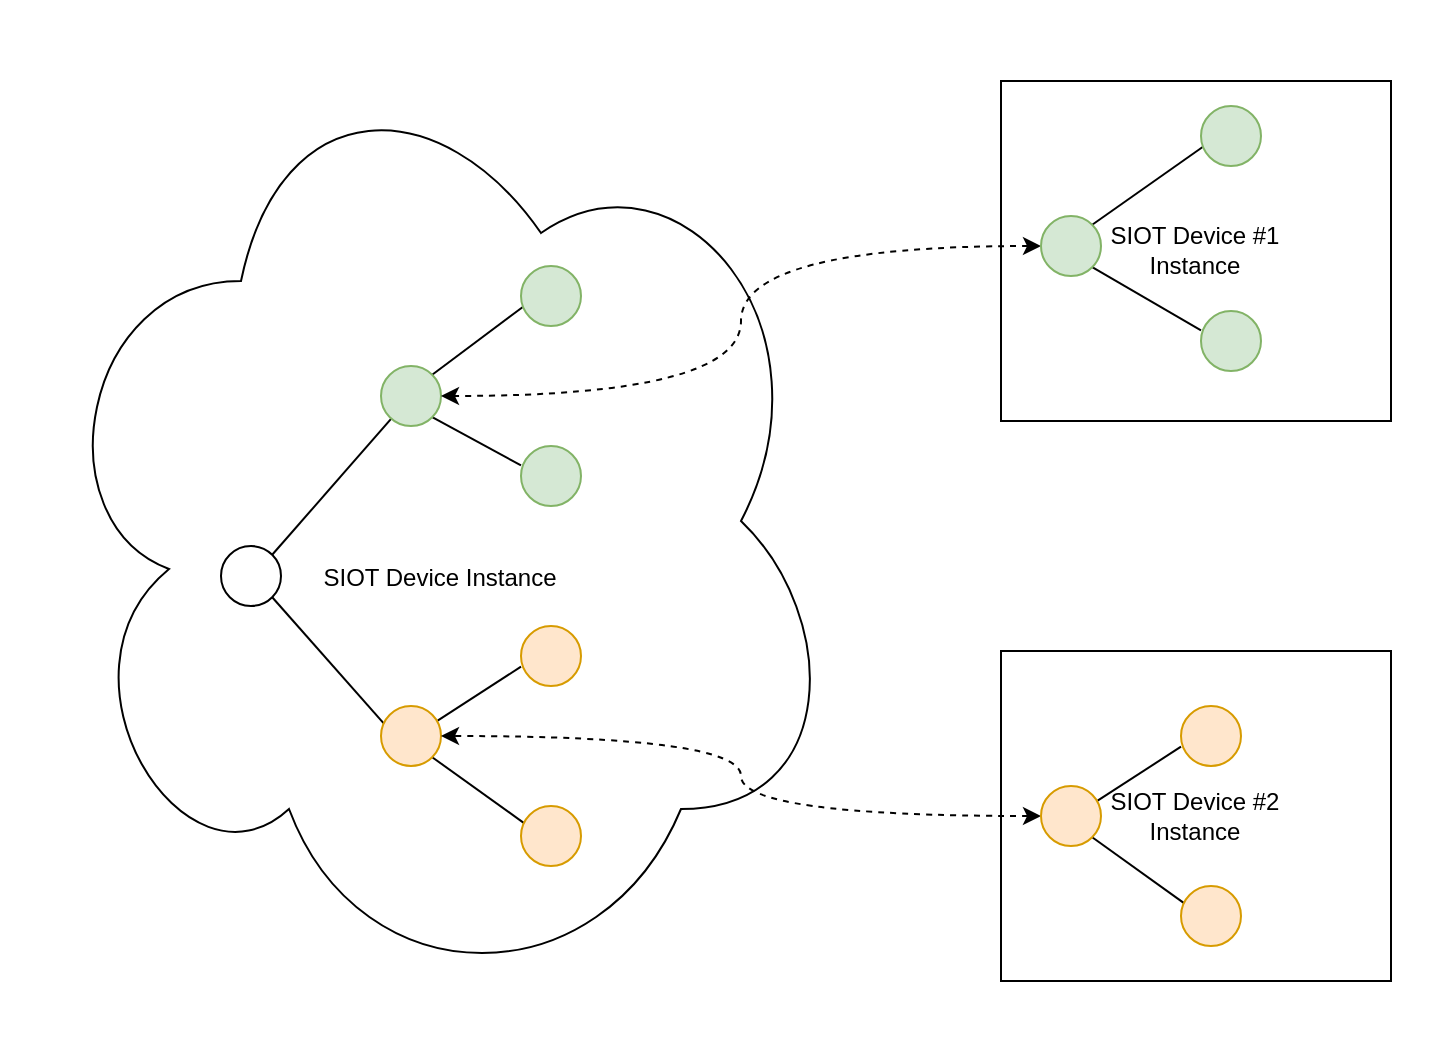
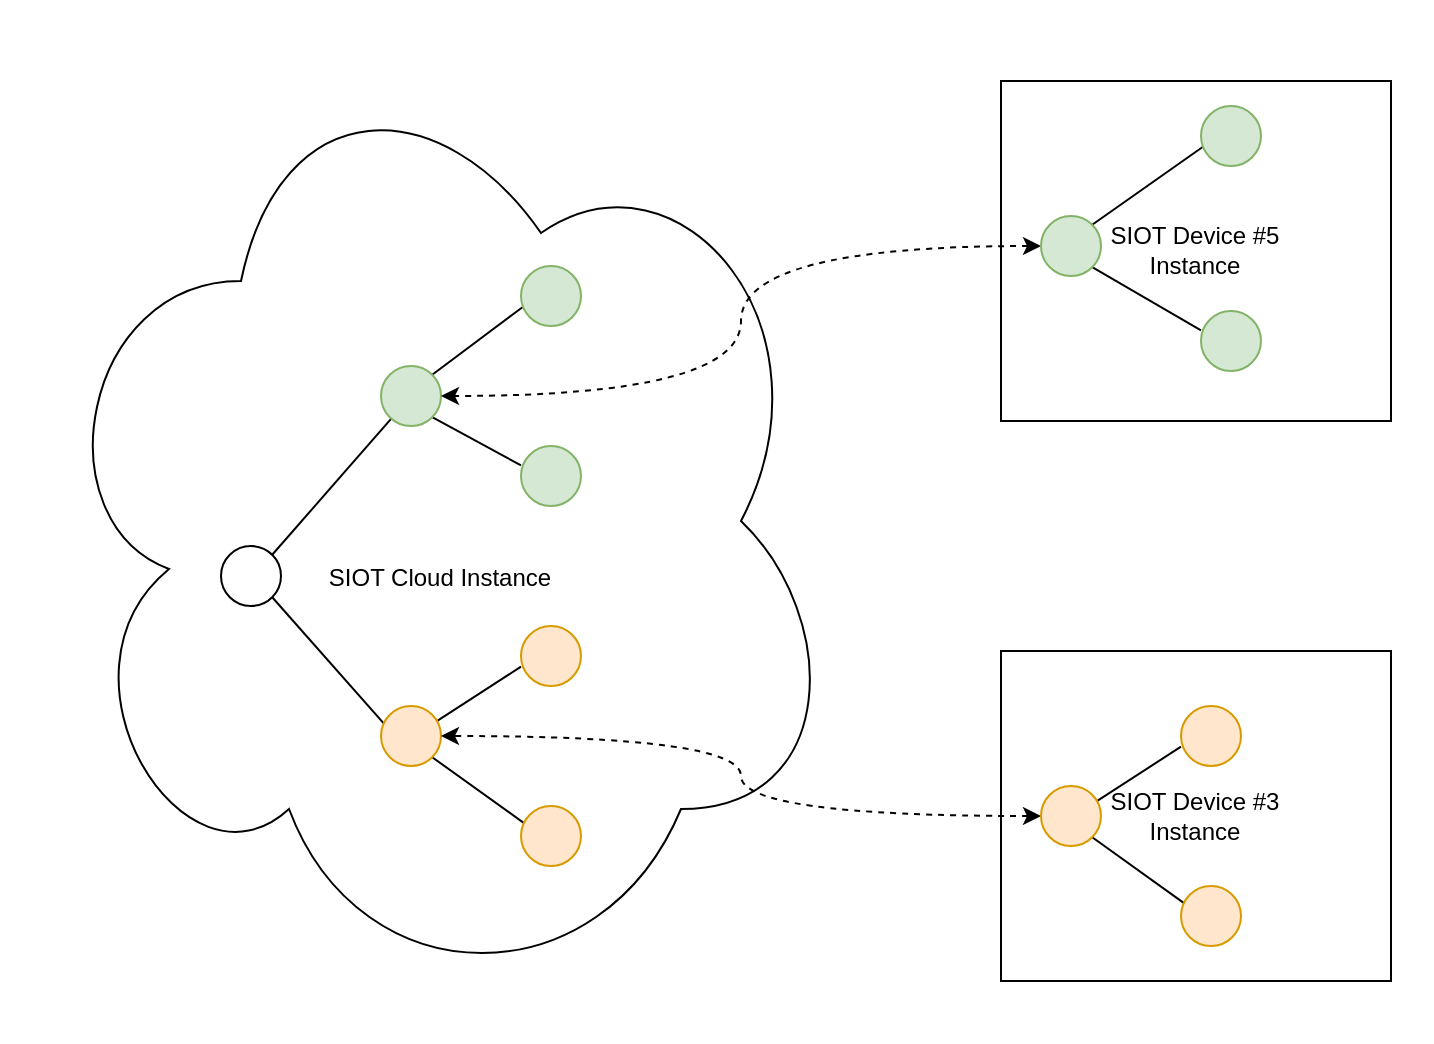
- <mxCell id="3" value="SIOT Device #1&lt;br&gt;Instance" style="rounded=0;whiteSpace=wrap;html=1;fillColor=none;" parent="1" vertex="1"><mxGeometry x="500" y="40" width="195" height="170" as="geometry" /></mxCell>
+ <mxCell id="3" value="SIOT Device #5&lt;br&gt;Instance" style="rounded=0;whiteSpace=wrap;html=1;fillColor=none;" parent="1" vertex="1"><mxGeometry x="500" y="40" width="195" height="170" as="geometry" /></mxCell>
- <mxCell id="2" value="&lt;br&gt;&lt;br&gt;&lt;br&gt;&lt;br&gt;SIOT Device Instance" style="ellipse;shape=cloud;whiteSpace=wrap;html=1;fillColor=none;" parent="1" vertex="1"><mxGeometry x="20" width="400" height="480" as="geometry" y="20" /></mxCell>
+ <mxCell id="2" value="&lt;br&gt;&lt;br&gt;&lt;br&gt;&lt;br&gt;SIOT Cloud Instance" style="ellipse;shape=cloud;whiteSpace=wrap;html=1;fillColor=none;" parent="1" vertex="1"><mxGeometry x="20" width="400" height="480" as="geometry" y="20" /></mxCell>
- <mxCell id="23" value="SIOT Device #2&lt;br&gt;Instance" style="rounded=0;whiteSpace=wrap;html=1;fillColor=none;" parent="1" vertex="1"><mxGeometry x="500" y="325" width="195" height="165" as="geometry" /></mxCell>
+ <mxCell id="23" value="SIOT Device #3&lt;br&gt;Instance" style="rounded=0;whiteSpace=wrap;html=1;fillColor=none;" parent="1" vertex="1"><mxGeometry x="500" y="325" width="195" height="165" as="geometry" /></mxCell>
